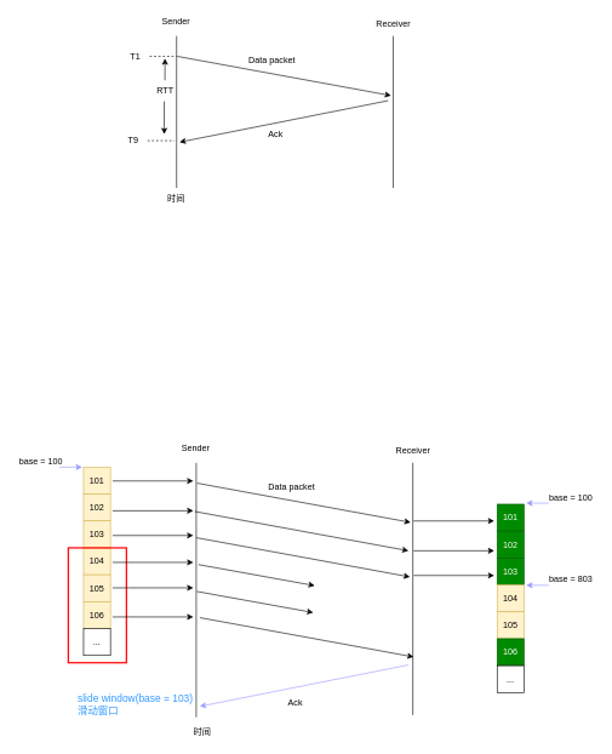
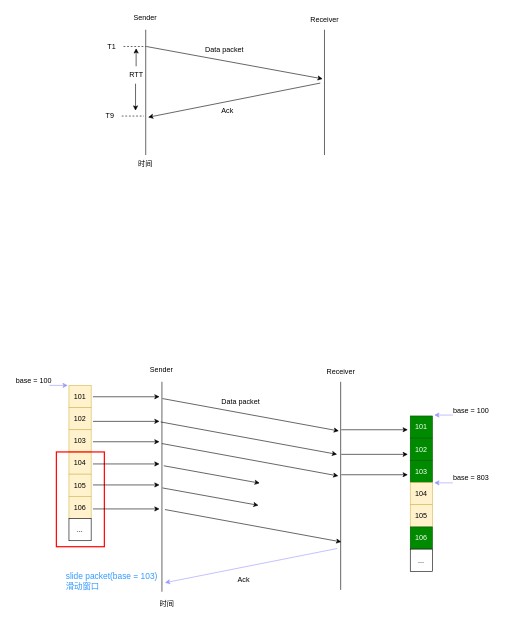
- <mxCell id="62" value="&lt;font style=&quot;font-size: 14px&quot;&gt;slide window(base = 103)&lt;br&gt;&lt;div style=&quot;text-align: left&quot;&gt;&lt;span&gt;滑动窗口&lt;/span&gt;&lt;/div&gt;&lt;/font&gt;" style="text;html=1;align=center;verticalAlign=middle;resizable=0;points=[];autosize=1;strokeColor=none;fillColor=none;fontColor=#3399FF;" parent="1" vertex="1"><mxGeometry x="101" y="951" width="168" height="33" as="geometry" /></mxCell>
+ <mxCell id="62" value="&lt;font style=&quot;font-size: 14px&quot;&gt;slide packet(base = 103)&lt;br&gt;&lt;div style=&quot;text-align: left&quot;&gt;&lt;span&gt;滑动窗口&lt;/span&gt;&lt;/div&gt;&lt;/font&gt;" style="text;html=1;align=center;verticalAlign=middle;resizable=0;points=[];autosize=1;strokeColor=none;fillColor=none;fontColor=#3399FF;" parent="1" vertex="1"><mxGeometry x="101" y="951" width="168" height="33" as="geometry" /></mxCell>
